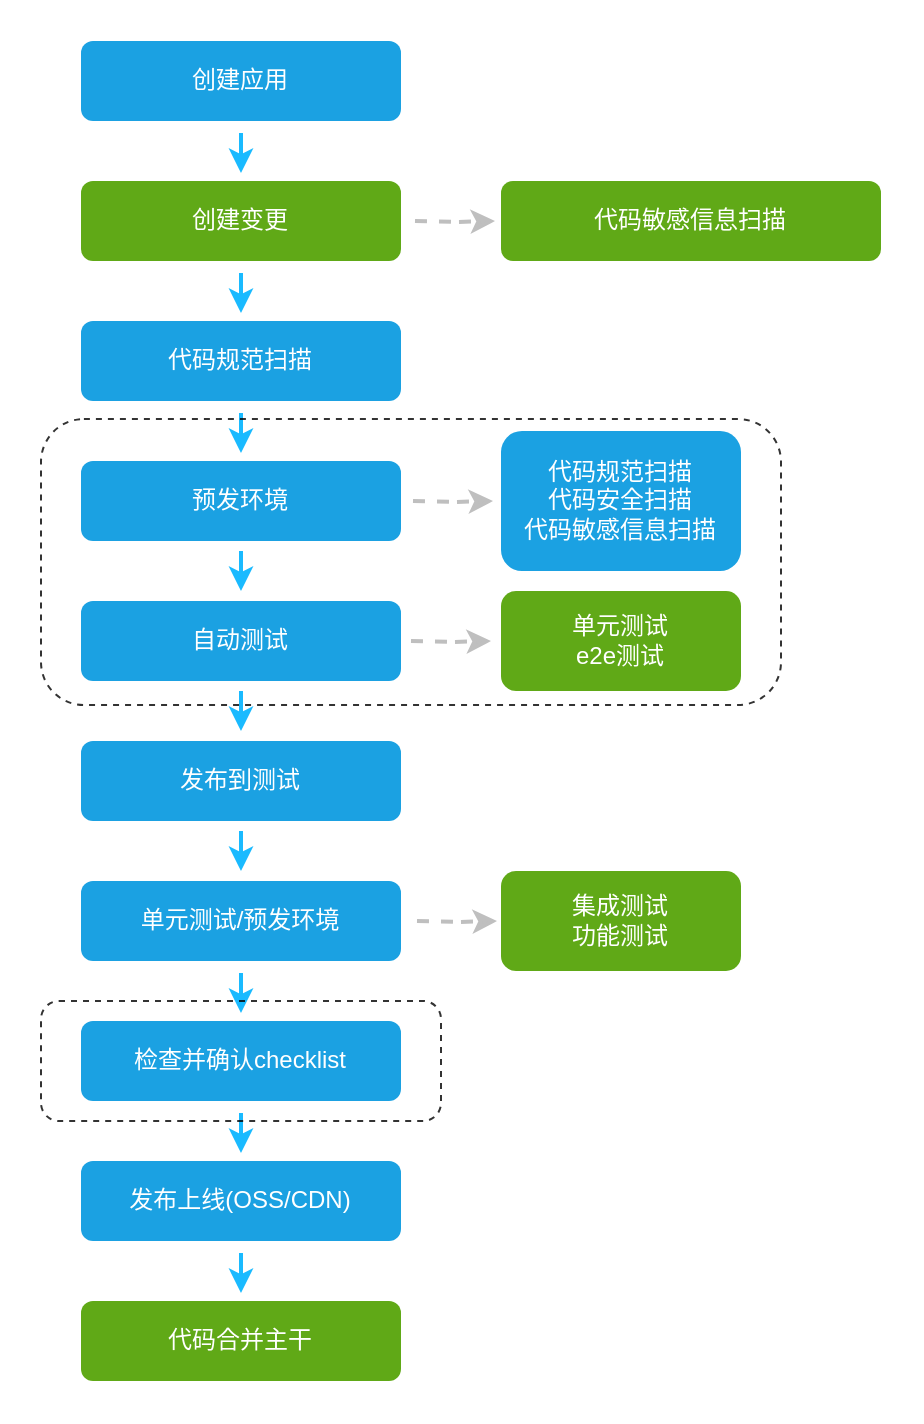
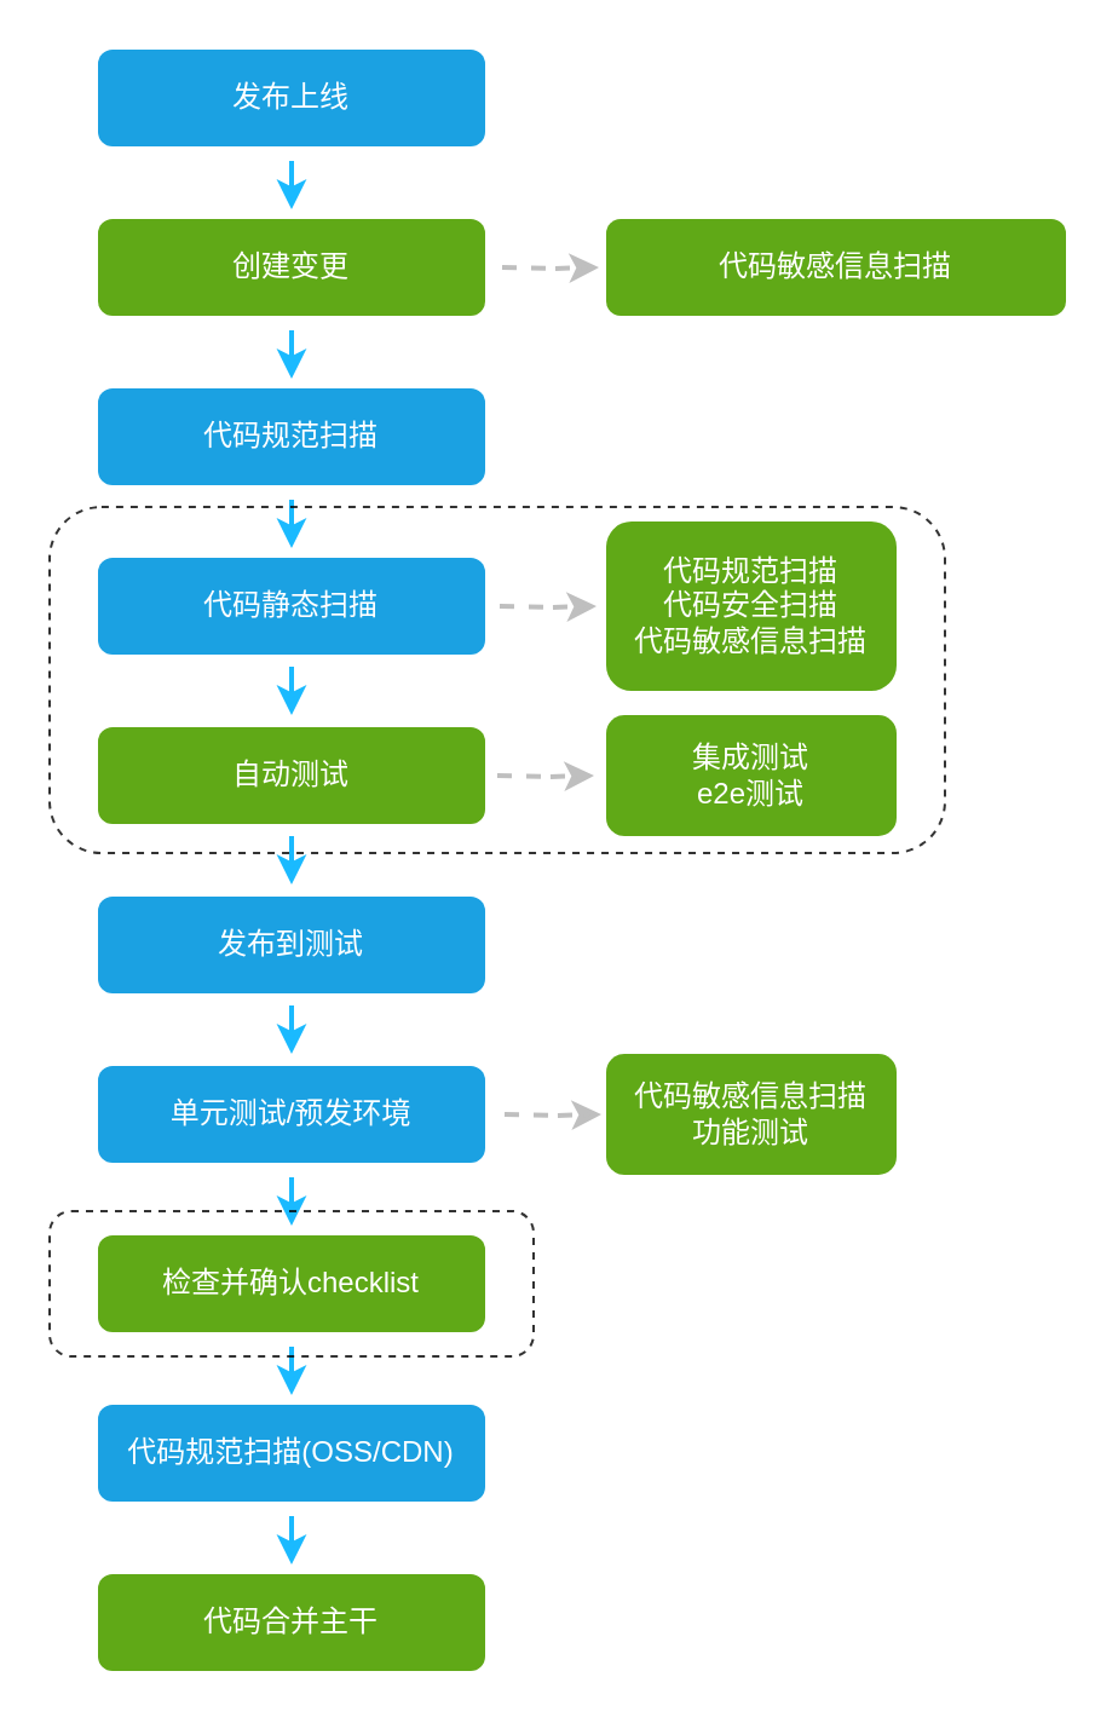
- <mxCell id="3" value="创建应用" style="rounded=1;whiteSpace=wrap;html=1;fillColor=#1ba1e2;fontColor=#ffffff;strokeColor=none;" vertex="1" parent="1"><mxGeometry x="40" y="20" width="160" height="40" as="geometry" /></mxCell>
+ <mxCell id="3" value="发布上线" style="rounded=1;whiteSpace=wrap;html=1;fillColor=#1ba1e2;fontColor=#ffffff;strokeColor=none;" vertex="1" parent="1"><mxGeometry x="40" y="20" width="160" height="40" as="geometry" /></mxCell>
- <mxCell id="10" value="预发环境" style="rounded=1;whiteSpace=wrap;html=1;fontColor=#ffffff;strokeColor=none;fillColor=#1ba1e2;" vertex="1" parent="1"><mxGeometry x="40" y="230" width="160" height="40" as="geometry" /></mxCell>
+ <mxCell id="10" value="代码静态扫描" style="rounded=1;whiteSpace=wrap;html=1;fontColor=#ffffff;strokeColor=none;fillColor=#1ba1e2;" vertex="1" parent="1"><mxGeometry x="40" y="230" width="160" height="40" as="geometry" /></mxCell>
- <mxCell id="21" value="代码规范扫描&lt;br&gt;代码安全扫描&lt;br&gt;代码敏感信息扫描" style="rounded=1;whiteSpace=wrap;html=1;fillColor=#1ba1e2;fontColor=#ffffff;strokeColor=none;" vertex="1" parent="1"><mxGeometry x="250" y="215" width="120" height="70" as="geometry" /></mxCell>
+ <mxCell id="21" value="代码规范扫描&lt;br&gt;代码安全扫描&lt;br&gt;代码敏感信息扫描" style="rounded=1;whiteSpace=wrap;html=1;fillColor=#60a917;fontColor=#ffffff;strokeColor=none;" vertex="1" parent="1"><mxGeometry x="250" y="215" width="120" height="70" as="geometry" /></mxCell>
- <mxCell id="27" value="自动测试" style="rounded=1;whiteSpace=wrap;html=1;fontColor=#ffffff;strokeColor=none;fillColor=#1ba1e2;" vertex="1" parent="1"><mxGeometry x="40" y="300" width="160" height="40" as="geometry" /></mxCell>
+ <mxCell id="27" value="自动测试" style="rounded=1;whiteSpace=wrap;html=1;fontColor=#ffffff;strokeColor=none;fillColor=#60a917;" vertex="1" parent="1"><mxGeometry x="40" y="300" width="160" height="40" as="geometry" /></mxCell>
- <mxCell id="28" value="单元测试&lt;br&gt;e2e测试" style="rounded=1;whiteSpace=wrap;html=1;fillColor=#60a917;fontColor=#ffffff;strokeColor=none;" vertex="1" parent="1"><mxGeometry x="250" y="295" width="120" height="50" as="geometry" /></mxCell>
+ <mxCell id="28" value="集成测试&lt;br&gt;e2e测试" style="rounded=1;whiteSpace=wrap;html=1;fillColor=#60a917;fontColor=#ffffff;strokeColor=none;" vertex="1" parent="1"><mxGeometry x="250" y="295" width="120" height="50" as="geometry" /></mxCell>
- <mxCell id="24" value="集成测试&lt;br&gt;功能测试" style="rounded=1;whiteSpace=wrap;html=1;fillColor=#60a917;fontColor=#ffffff;strokeColor=none;" vertex="1" parent="1"><mxGeometry x="250" y="435" width="120" height="50" as="geometry" /></mxCell>
+ <mxCell id="24" value="代码敏感信息扫描&lt;br&gt;功能测试" style="rounded=1;whiteSpace=wrap;html=1;fillColor=#60a917;fontColor=#ffffff;strokeColor=none;" vertex="1" parent="1"><mxGeometry x="250" y="435" width="120" height="50" as="geometry" /></mxCell>
- <mxCell id="17" value="检查并确认checklist" style="rounded=1;whiteSpace=wrap;html=1;fontColor=#ffffff;strokeColor=none;fillColor=#1ba1e2;" vertex="1" parent="1"><mxGeometry x="40" y="510" width="160" height="40" as="geometry" /></mxCell>
+ <mxCell id="17" value="检查并确认checklist" style="rounded=1;whiteSpace=wrap;html=1;fontColor=#ffffff;strokeColor=none;fillColor=#60a917;" vertex="1" parent="1"><mxGeometry x="40" y="510" width="160" height="40" as="geometry" /></mxCell>
- <mxCell id="19" value="发布上线(OSS/CDN)" style="rounded=1;whiteSpace=wrap;html=1;fontColor=#ffffff;strokeColor=none;fillColor=#1ba1e2;" vertex="1" parent="1"><mxGeometry x="40" y="580" width="160" height="40" as="geometry" /></mxCell>
+ <mxCell id="19" value="代码规范扫描(OSS/CDN)" style="rounded=1;whiteSpace=wrap;html=1;fontColor=#ffffff;strokeColor=none;fillColor=#1ba1e2;" vertex="1" parent="1"><mxGeometry x="40" y="580" width="160" height="40" as="geometry" /></mxCell>
